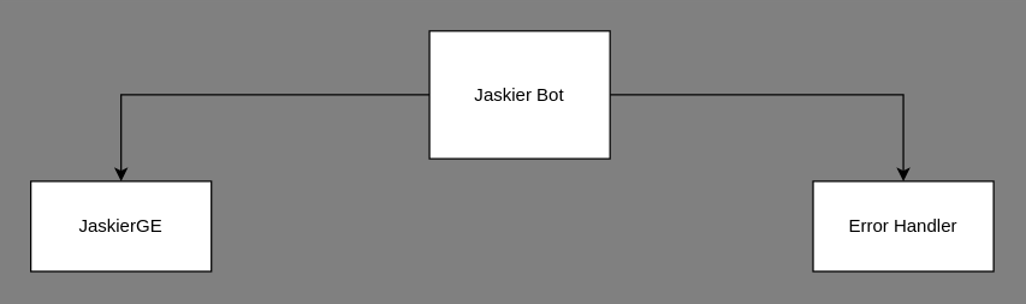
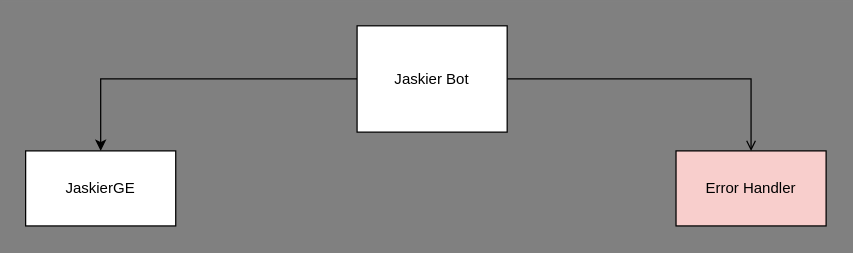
- <mxCell id="2" style="edgeStyle=orthogonalEdgeStyle;rounded=0;orthogonalLoop=1;jettySize=auto;html=1;entryX=0.5;entryY=0;entryDx=0;entryDy=0;" edge="1" parent="1" source="4" target="6"><mxGeometry relative="1" as="geometry" /></mxCell>
+ <mxCell id="2" style="edgeStyle=orthogonalEdgeStyle;rounded=0;orthogonalLoop=1;jettySize=auto;html=1;entryX=0.5;entryY=0;entryDx=0;entryDy=0;endArrow=open;" edge="1" parent="1" source="4" target="6"><mxGeometry relative="1" as="geometry" /></mxCell>
- <mxCell id="6" value="Error Handler" style="rounded=0;whiteSpace=wrap;html=1;" vertex="1" parent="1"><mxGeometry x="540" y="120" width="120" height="60" as="geometry" /></mxCell>
+ <mxCell id="6" value="Error Handler" style="rounded=0;whiteSpace=wrap;html=1;fillColor=#f8cecc;" vertex="1" parent="1"><mxGeometry x="540" y="120" width="120" height="60" as="geometry" /></mxCell>
